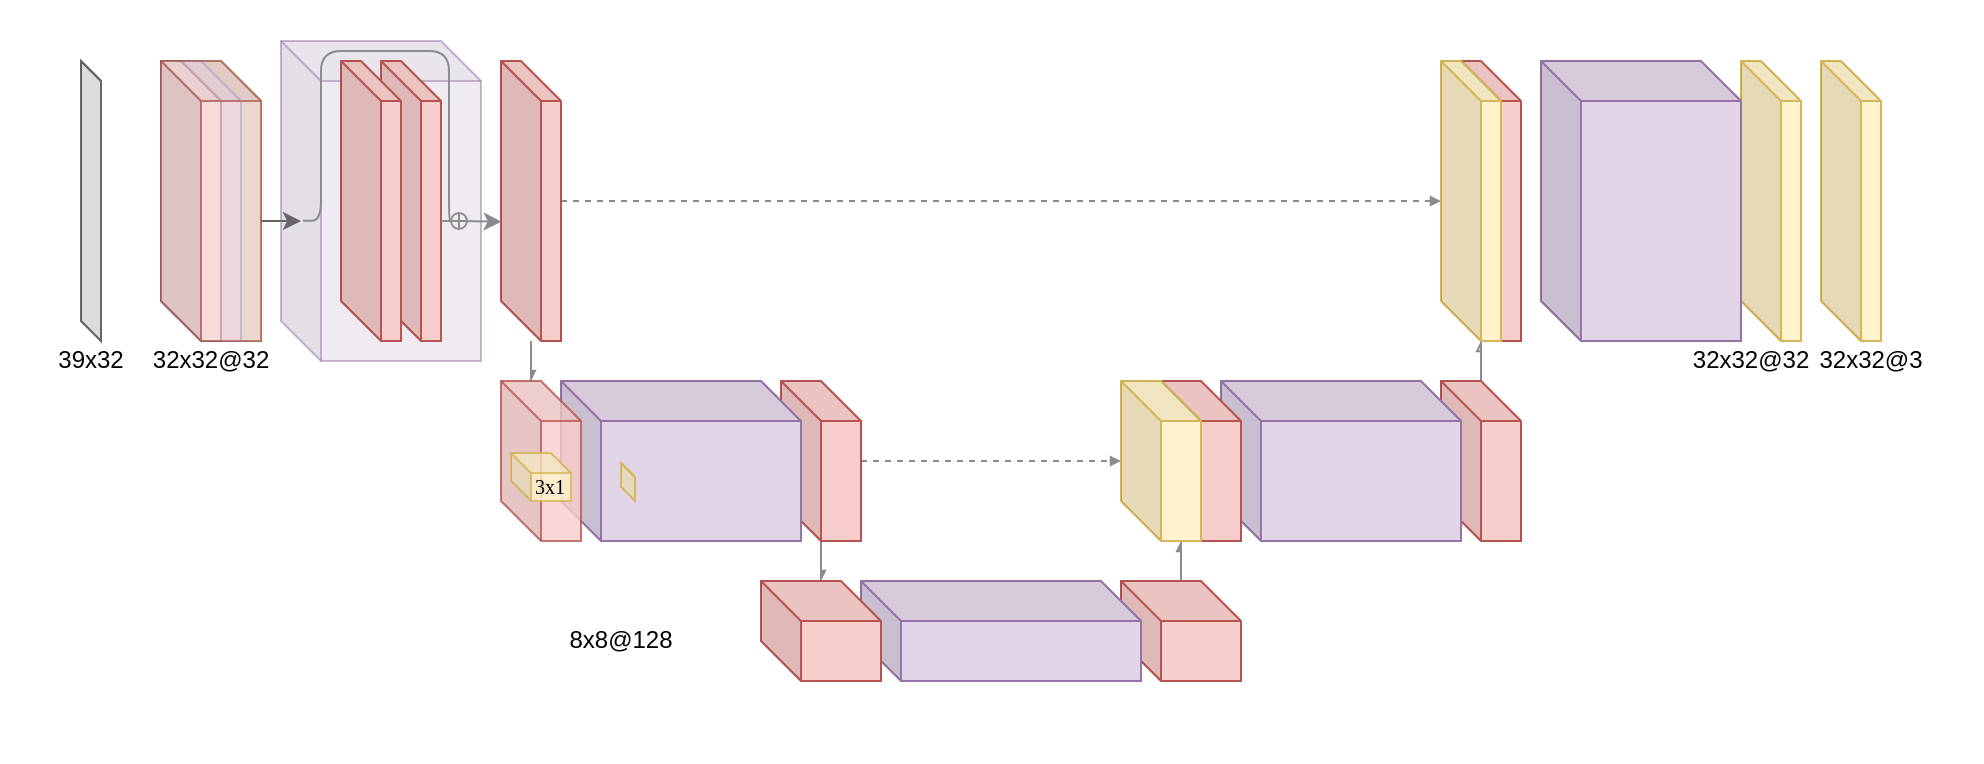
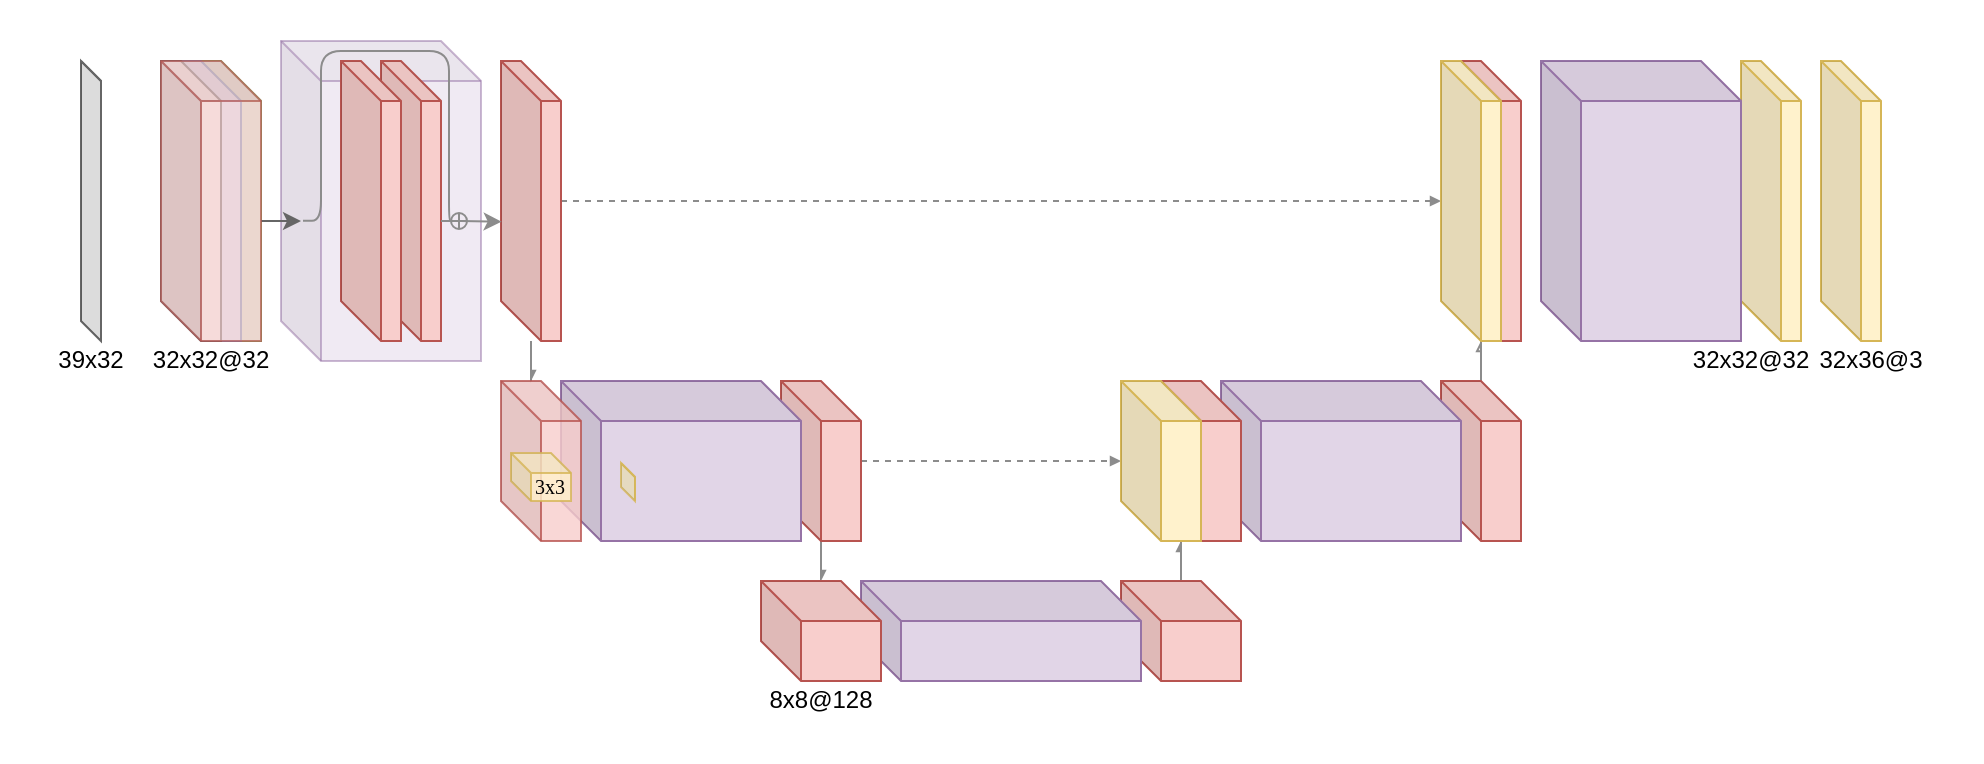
- <mxCell id="42" value="32x32@3" style="text;html=1;align=center;verticalAlign=middle;resizable=0;points=[];autosize=1;" parent="1" vertex="1"><mxGeometry x="900" y="170" width="70" height="20" as="geometry" /></mxCell>
+ <mxCell id="42" value="32x36@3" style="text;html=1;align=center;verticalAlign=middle;resizable=0;points=[];autosize=1;" parent="1" vertex="1"><mxGeometry x="900" y="170" width="70" height="20" as="geometry" /></mxCell>
- <mxCell id="36" value="&lt;font face=&quot;Times New Roman&quot; style=&quot;font-size: 10px&quot;&gt;3x1&lt;/font&gt;" style="shape=cube;whiteSpace=wrap;html=1;boundedLbl=1;backgroundOutline=1;darkOpacity=0.05;darkOpacity2=0.1;strokeColor=#d6b656;fillColor=#fff2cc;opacity=80;size=10;" parent="1" vertex="1"><mxGeometry x="255" y="226" width="30" height="24" as="geometry" /></mxCell>
+ <mxCell id="36" value="&lt;font face=&quot;Times New Roman&quot; style=&quot;font-size: 10px&quot;&gt;3x3&lt;/font&gt;" style="shape=cube;whiteSpace=wrap;html=1;boundedLbl=1;backgroundOutline=1;darkOpacity=0.05;darkOpacity2=0.1;strokeColor=#d6b656;fillColor=#fff2cc;opacity=80;size=10;" parent="1" vertex="1"><mxGeometry x="255" y="226" width="30" height="24" as="geometry" /></mxCell>
- <mxCell id="40" value="8x8@128" style="text;html=1;align=center;verticalAlign=middle;resizable=0;points=[];autosize=1;" parent="1" vertex="1"><mxGeometry x="275" y="310" width="70" height="20" as="geometry" /></mxCell>
+ <mxCell id="40" value="8x8@128" style="text;html=1;align=center;verticalAlign=middle;resizable=0;points=[];autosize=1;" parent="1" vertex="1"><mxGeometry x="375" y="340" width="70" height="20" as="geometry" /></mxCell>
